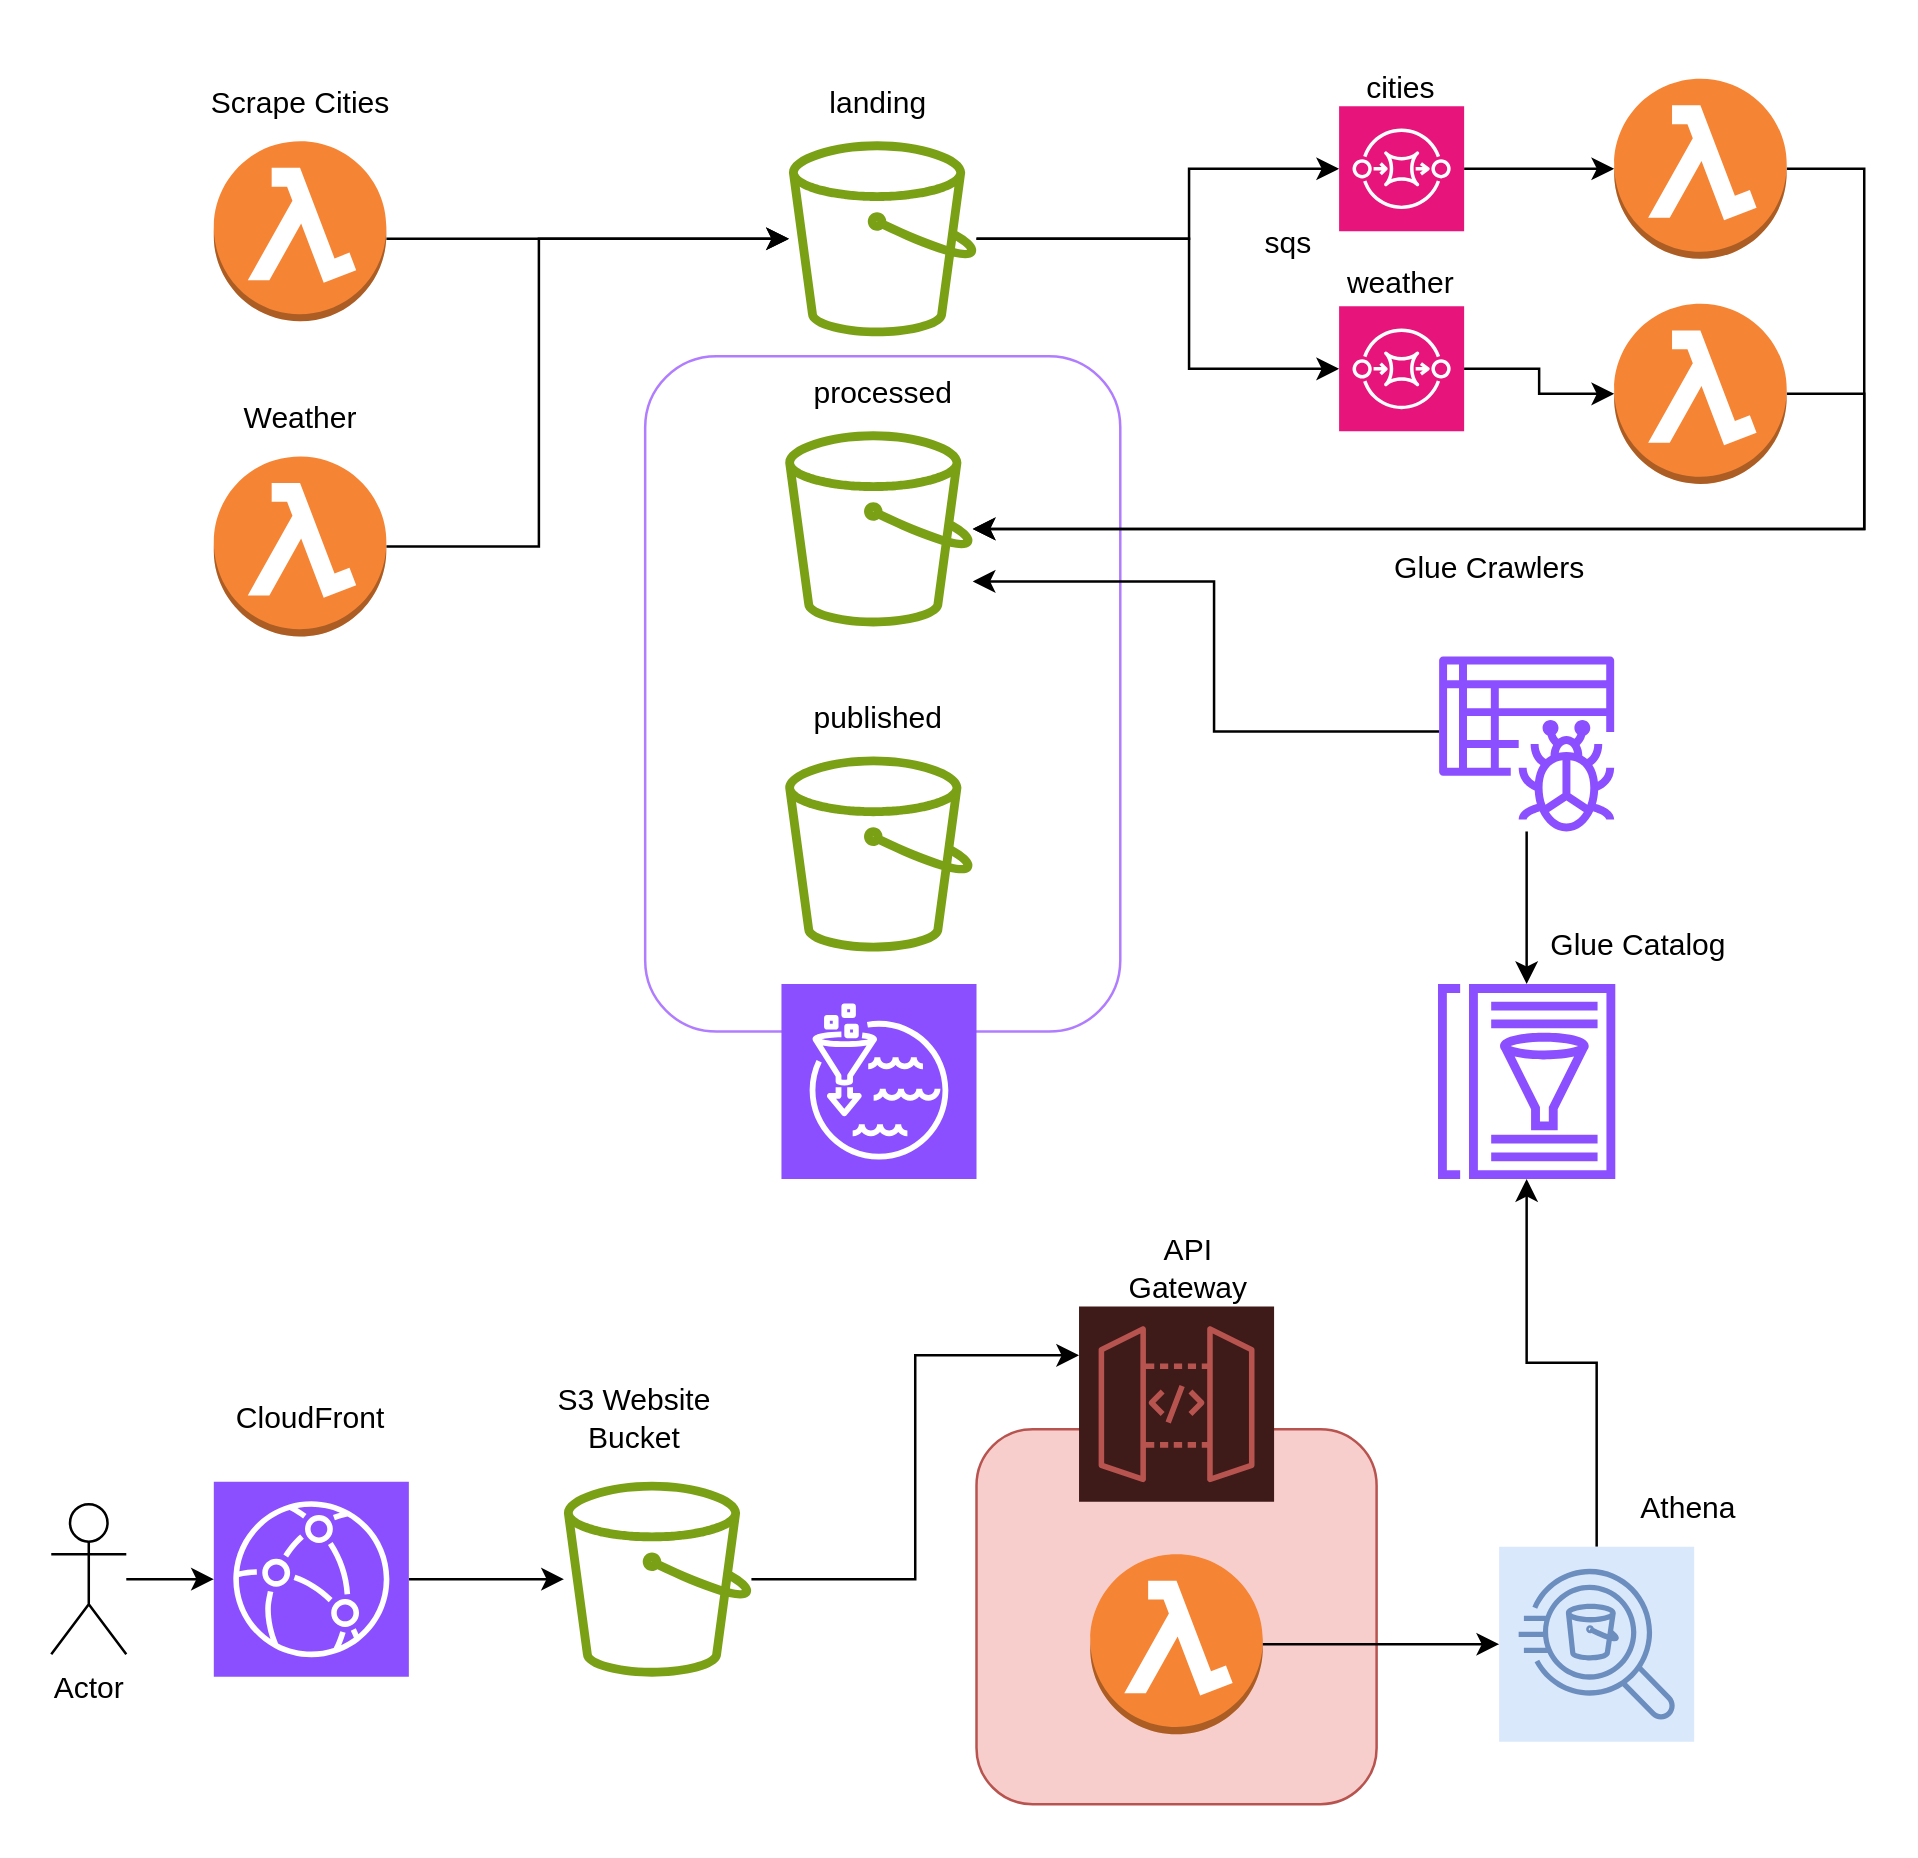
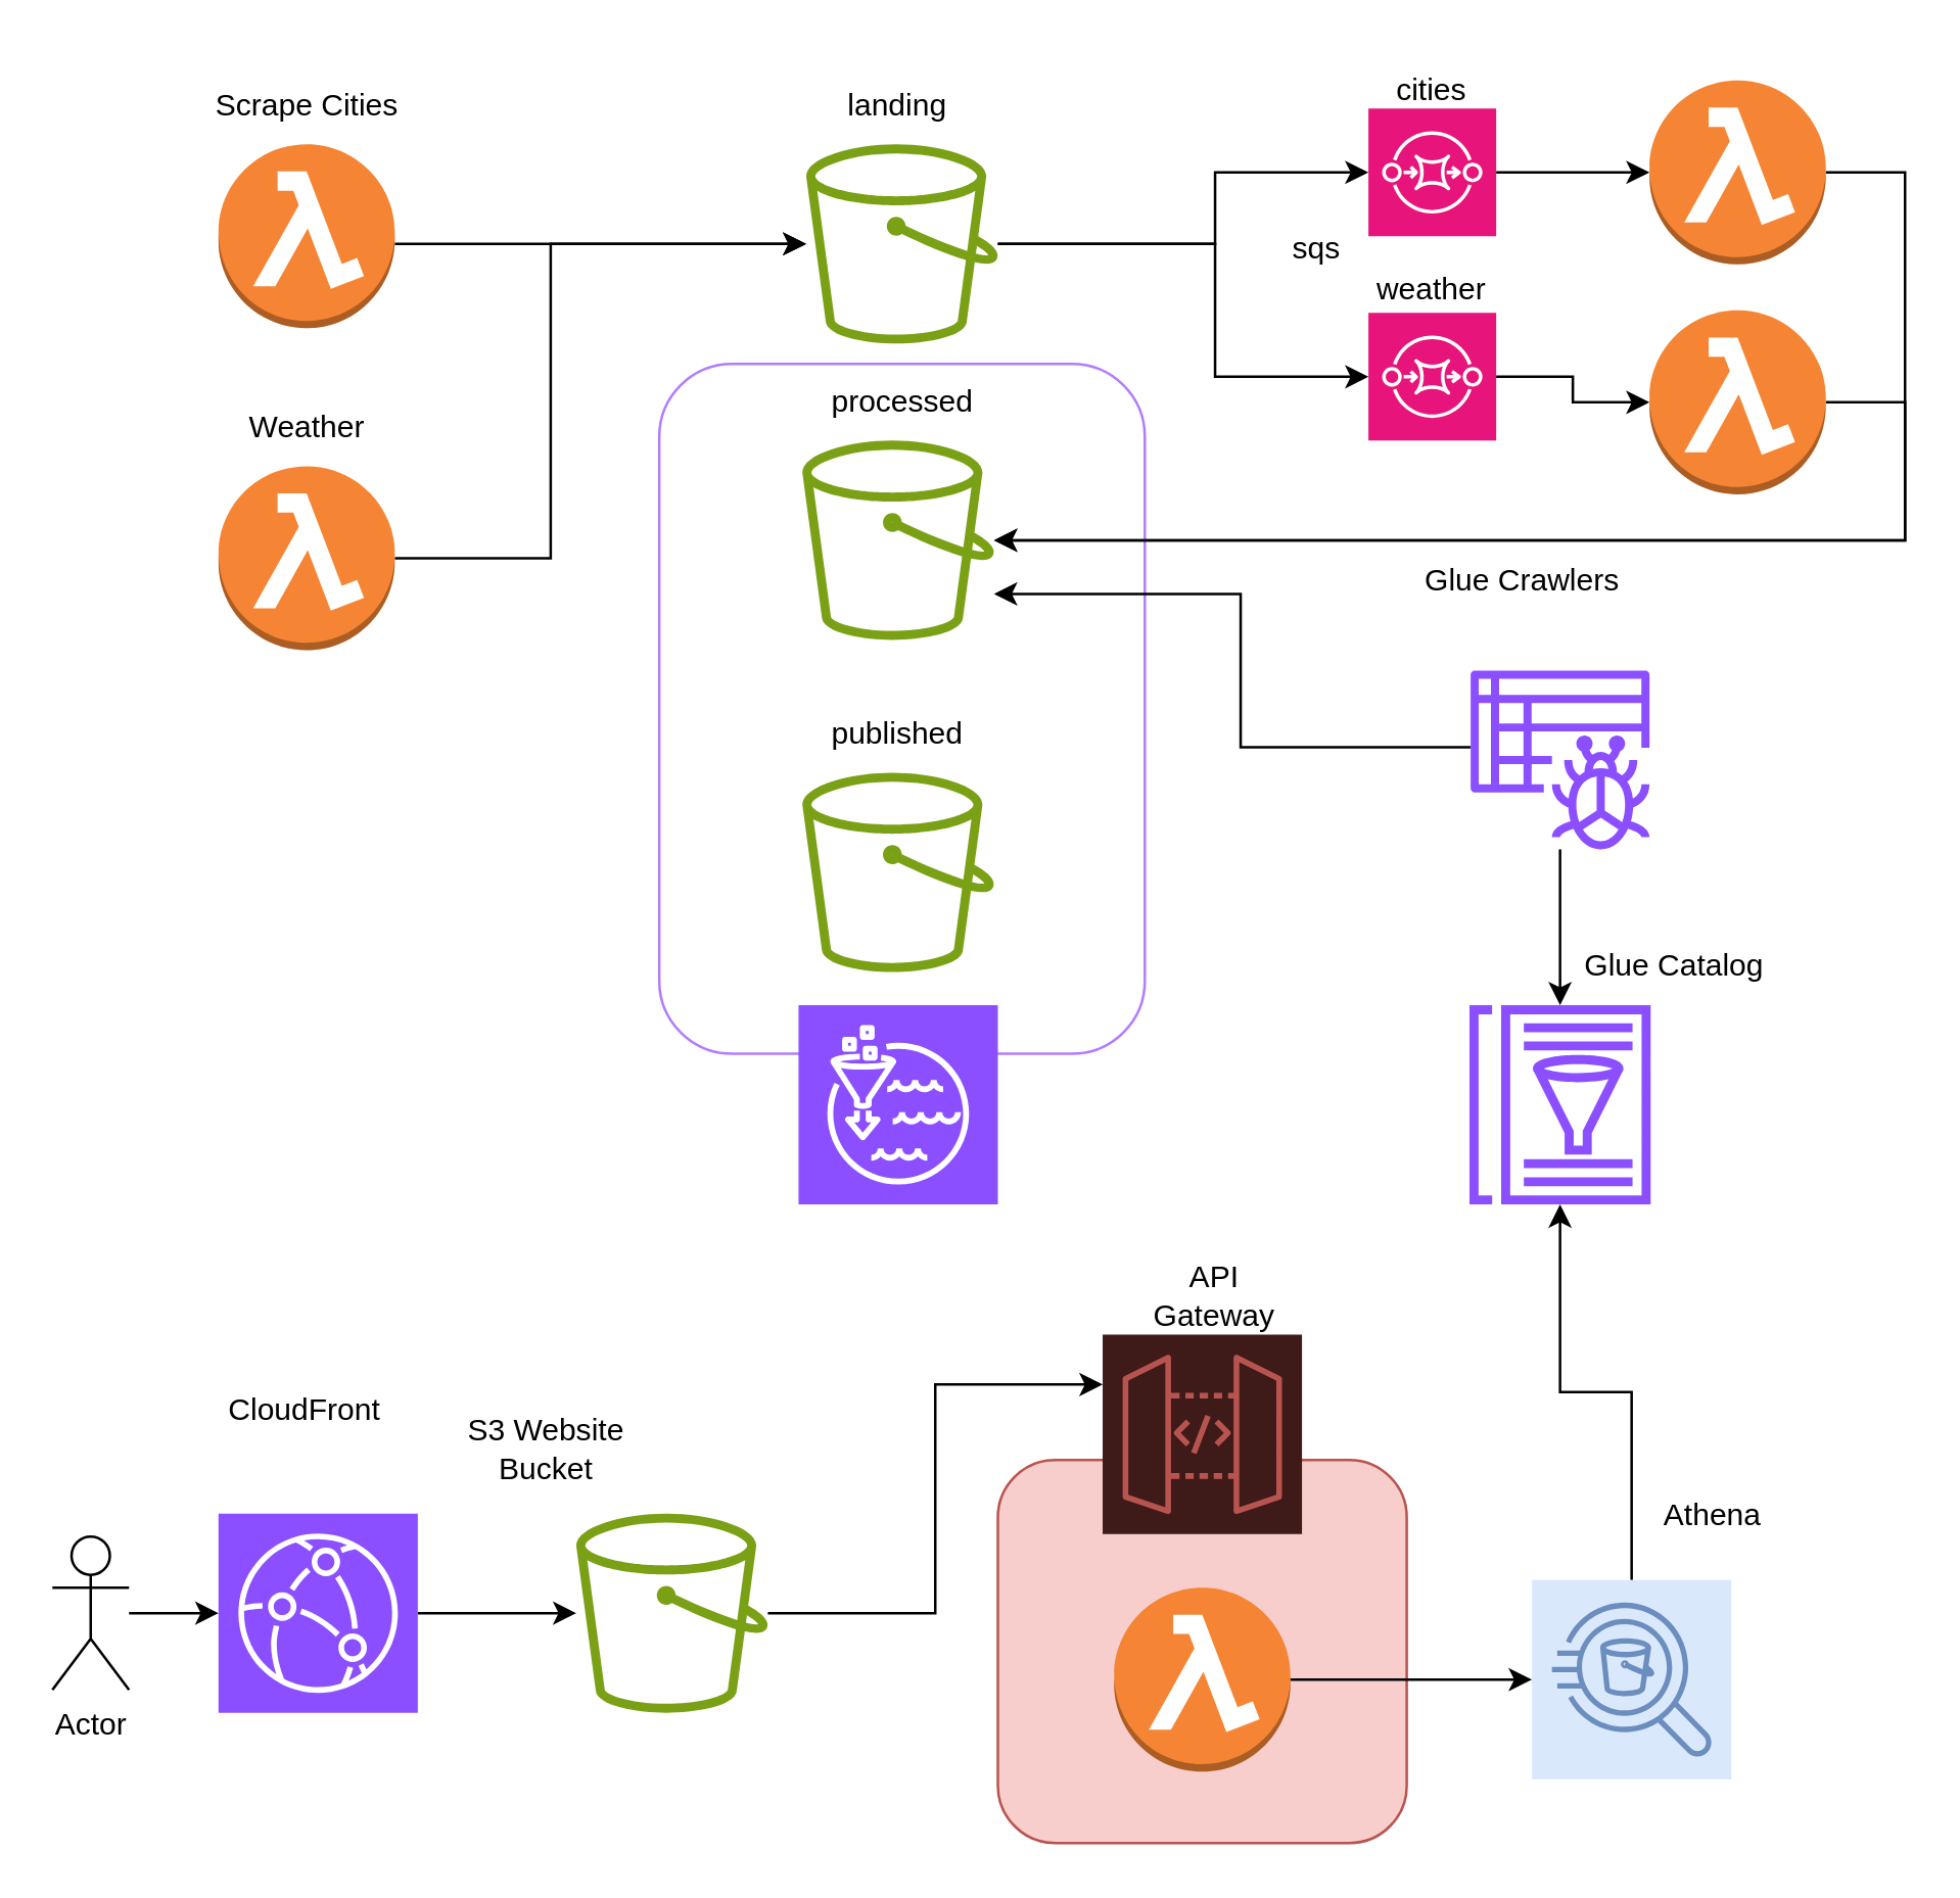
- <mxCell id="44" value="CloudFront" style="text;html=1;align=center;verticalAlign=middle;whiteSpace=wrap;rounded=0;" vertex="1" parent="1"><mxGeometry x="94" y="552" width="60" height="30" as="geometry" /></mxCell>
+ <mxCell id="44" value="CloudFront" style="text;html=1;align=center;verticalAlign=middle;whiteSpace=wrap;rounded=0;" vertex="1" parent="1"><mxGeometry x="89" y="537" width="60" height="30" as="geometry" /></mxCell>
- <mxCell id="45" value="S3 Website Bucket" style="text;html=1;align=center;verticalAlign=middle;whiteSpace=wrap;rounded=0;" vertex="1" parent="1"><mxGeometry x="215" y="552" width="76.5" height="30" as="geometry" /></mxCell>
+ <mxCell id="45" value="S3 Website Bucket" style="text;html=1;align=center;verticalAlign=middle;whiteSpace=wrap;rounded=0;" vertex="1" parent="1"><mxGeometry x="175" y="552" width="76.5" height="30" as="geometry" /></mxCell>
- <mxCell id="41" value="Athena" style="text;html=1;align=center;verticalAlign=middle;whiteSpace=wrap;rounded=0;" vertex="1" parent="1"><mxGeometry x="645" y="588" width="60" height="30" as="geometry" /></mxCell>
+ <mxCell id="41" value="Athena" style="text;html=1;align=center;verticalAlign=middle;whiteSpace=wrap;rounded=0;" vertex="1" parent="1"><mxGeometry x="640" y="578" width="60" height="30" as="geometry" /></mxCell>
